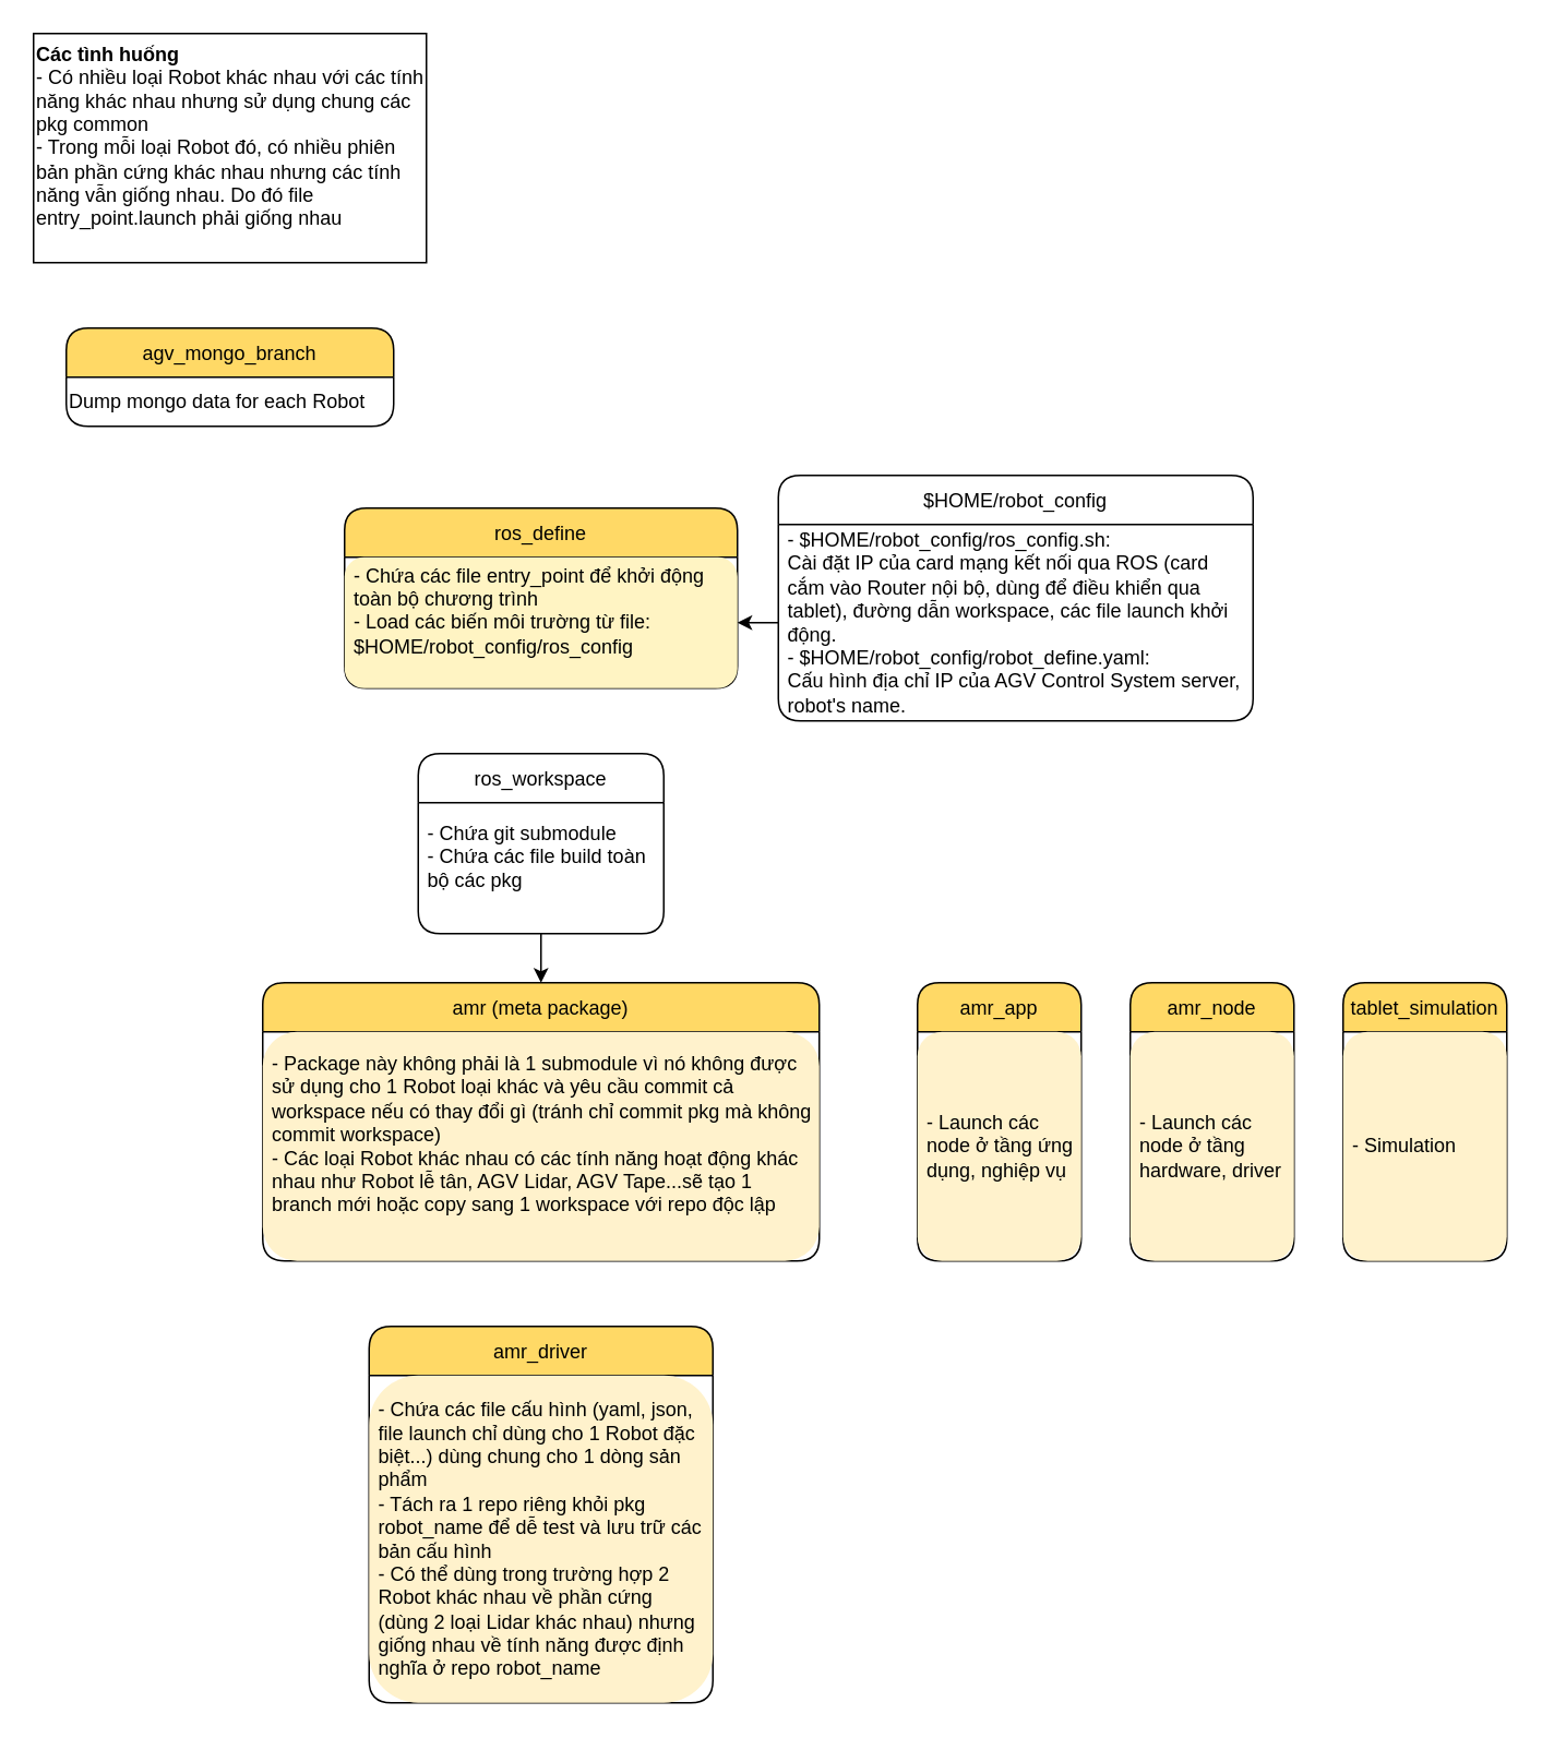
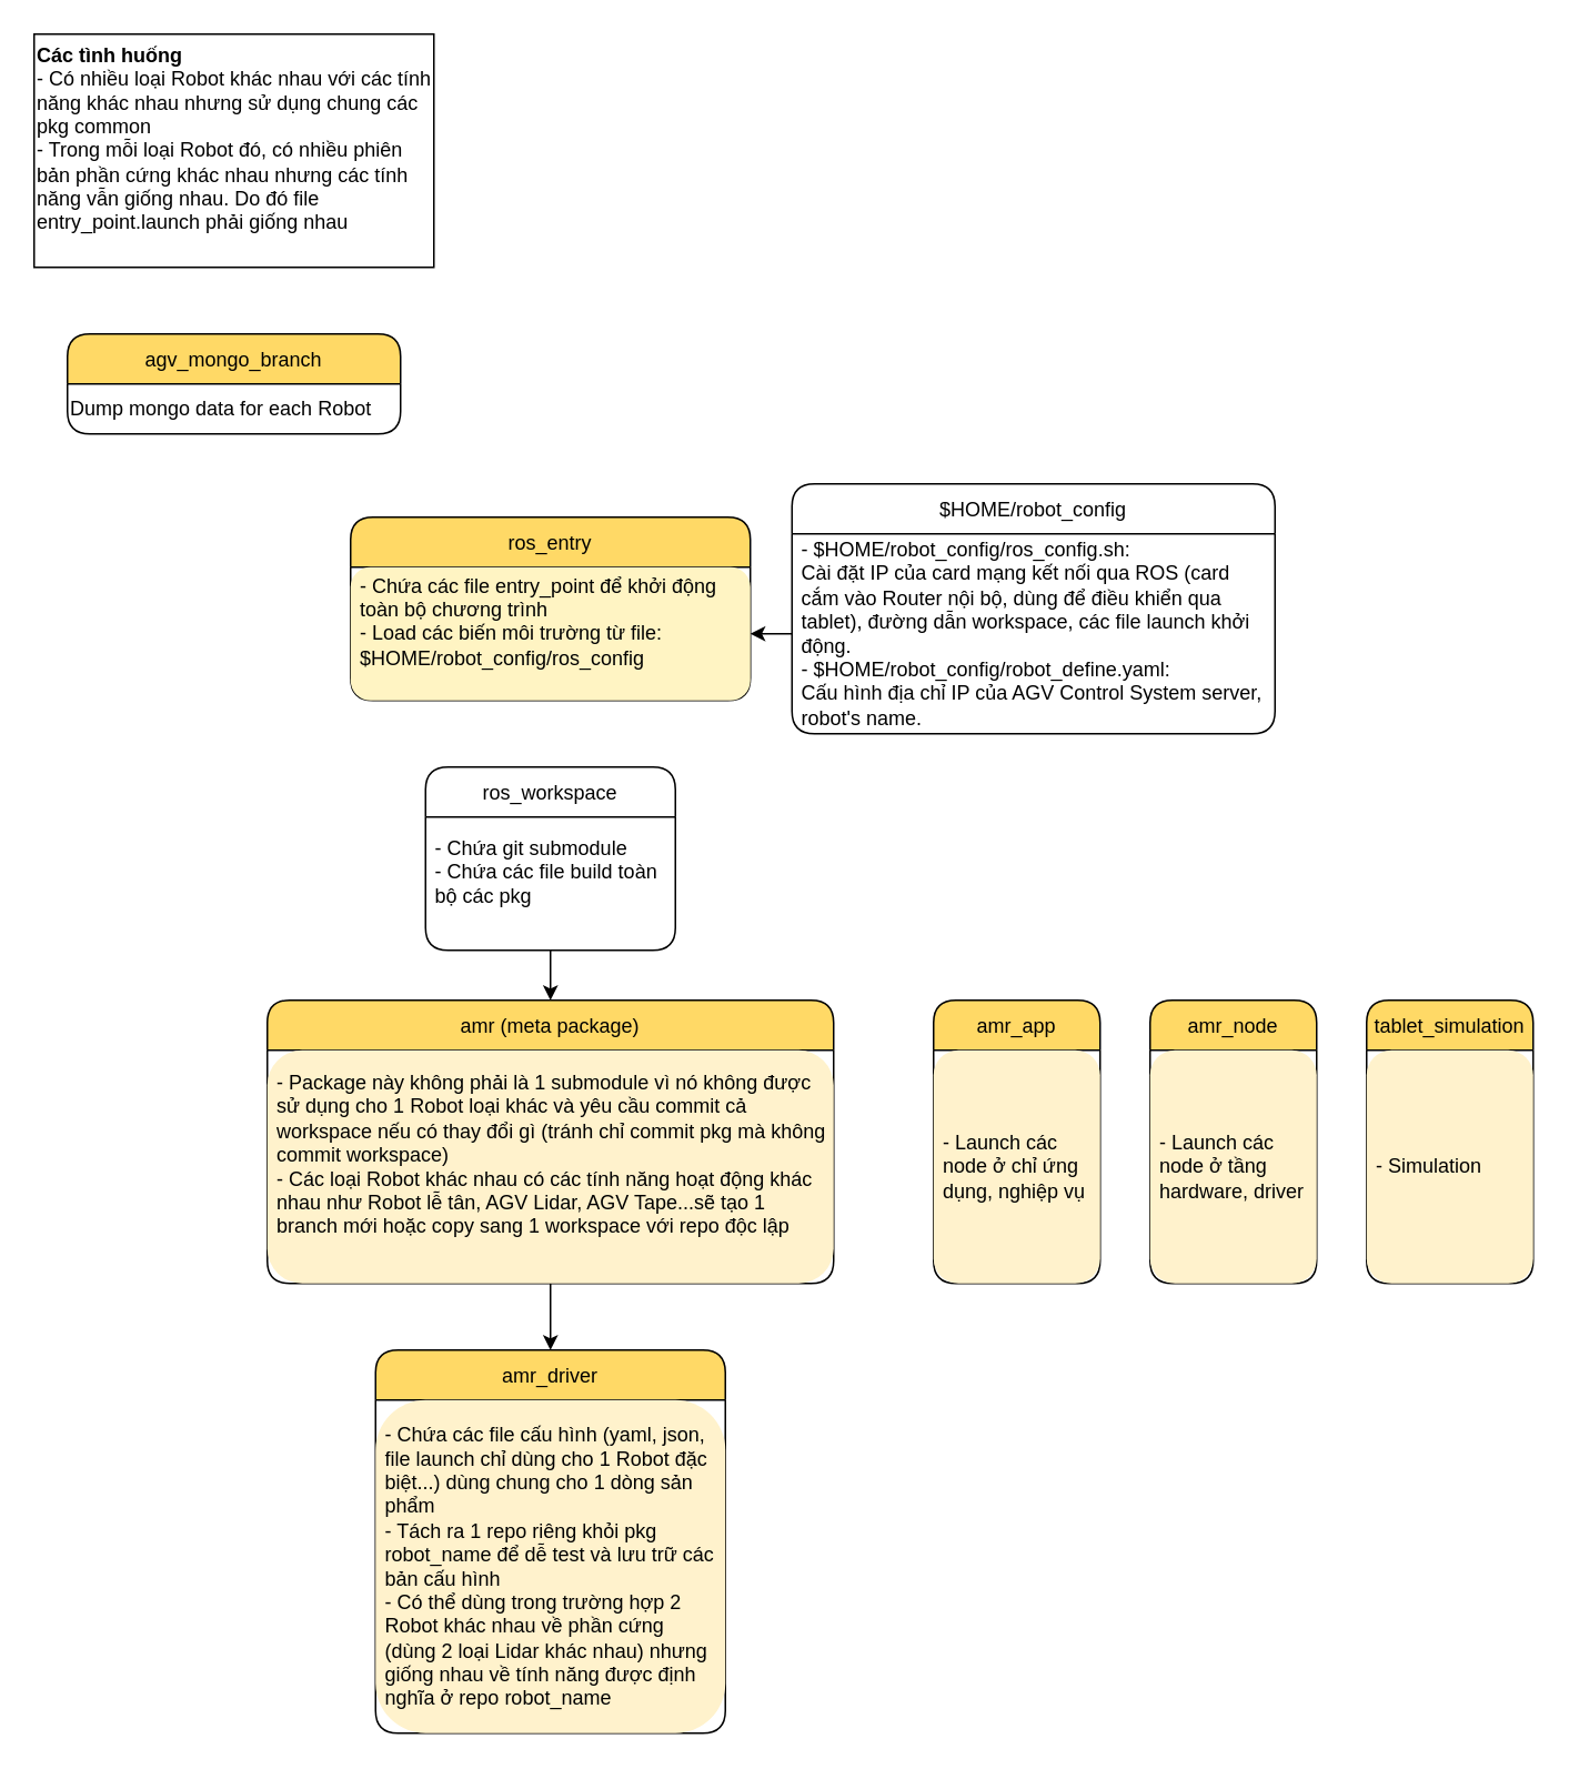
- <mxCell id="15" value="ros_define" style="swimlane;fontStyle=0;childLayout=stackLayout;horizontal=1;startSize=30;horizontalStack=0;resizeParent=1;resizeParentMax=0;resizeLast=0;collapsible=1;marginBottom=0;rounded=1;fillColor=#FFD966;" parent="1" vertex="1"><mxGeometry x="210" y="310" width="240" height="110" as="geometry" /></mxCell>
+ <mxCell id="15" value="ros_entry" style="swimlane;fontStyle=0;childLayout=stackLayout;horizontal=1;startSize=30;horizontalStack=0;resizeParent=1;resizeParentMax=0;resizeLast=0;collapsible=1;marginBottom=0;rounded=1;fillColor=#FFD966;" parent="1" vertex="1"><mxGeometry x="210" y="310" width="240" height="110" as="geometry" /></mxCell>
- <mxCell id="19" value="- Launch các node ở tầng ứng dụng, nghiệp vụ" style="text;strokeColor=none;fillColor=#FFF2CC;align=left;verticalAlign=middle;spacingLeft=4;spacingRight=4;overflow=hidden;points=[[0,0.5],[1,0.5]];portConstraint=eastwest;rotatable=0;rounded=1;whiteSpace=wrap;" vertex="1" parent="18"><mxGeometry y="30" width="100" height="140" as="geometry" /></mxCell>
+ <mxCell id="19" value="- Launch các node ở chỉ ứng dụng, nghiệp vụ" style="text;strokeColor=none;fillColor=#FFF2CC;align=left;verticalAlign=middle;spacingLeft=4;spacingRight=4;overflow=hidden;points=[[0,0.5],[1,0.5]];portConstraint=eastwest;rotatable=0;rounded=1;whiteSpace=wrap;" vertex="1" parent="18"><mxGeometry y="30" width="100" height="140" as="geometry" /></mxCell>
+ <mxCell id="2" style="edgeStyle=orthogonalEdgeStyle;rounded=0;orthogonalLoop=1;jettySize=auto;html=1;entryX=0.5;entryY=0;entryDx=0;entryDy=0;" parent="1" source="3" target="5" edge="1"><mxGeometry relative="1" as="geometry" /></mxCell>
